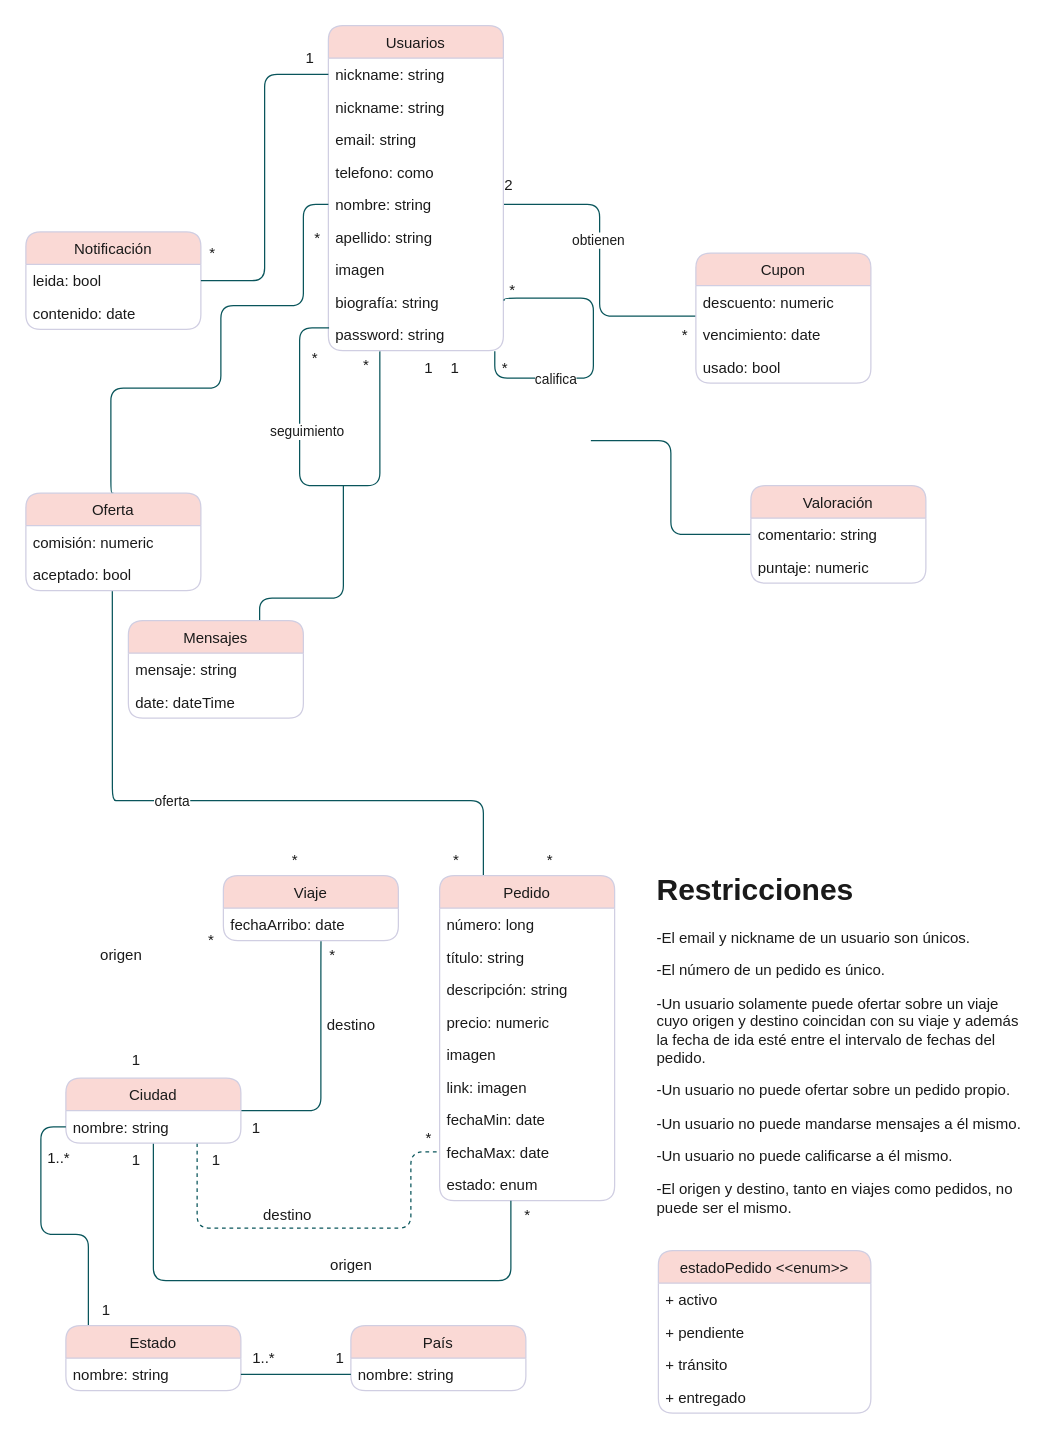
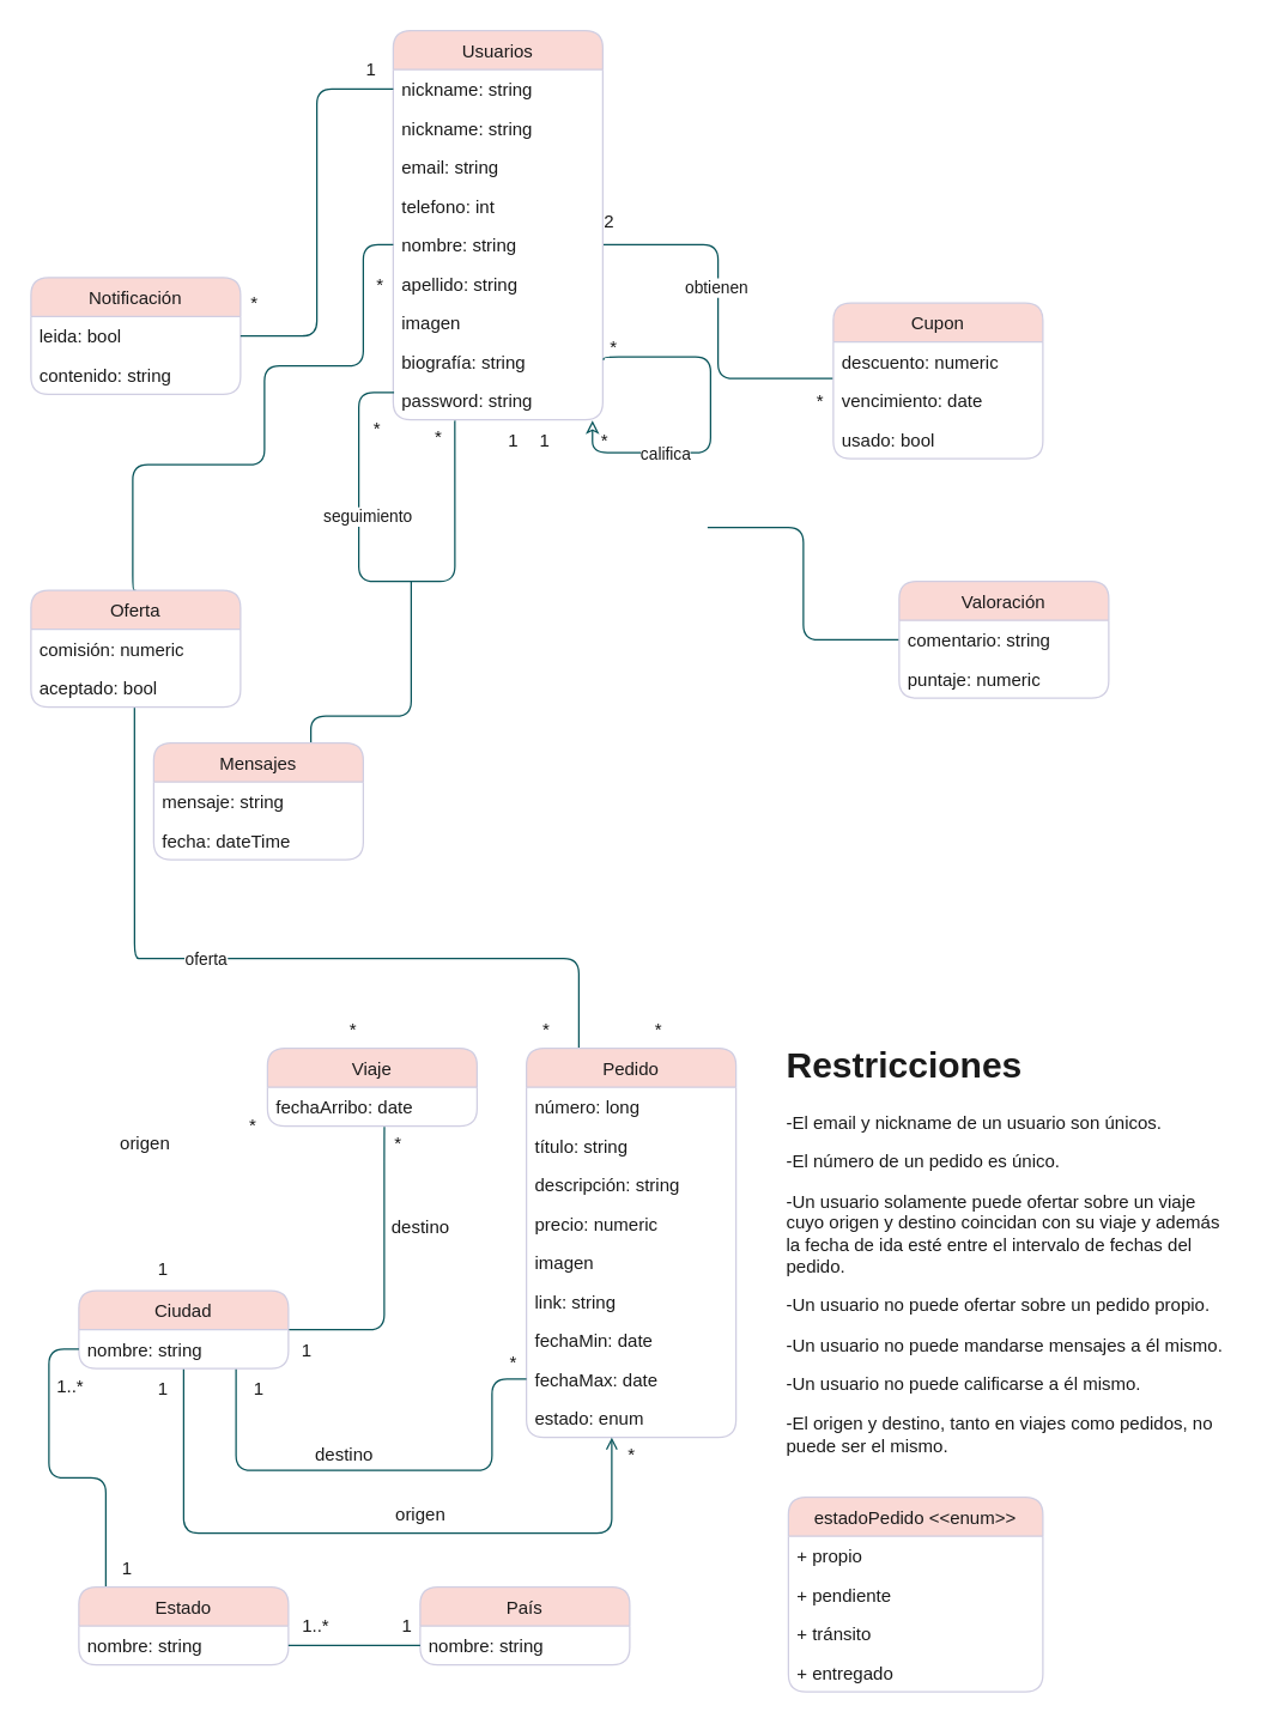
- <mxCell id="9" value="telefono: como" style="text;strokeColor=none;fillColor=none;align=left;verticalAlign=top;spacingLeft=4;spacingRight=4;overflow=hidden;rotatable=0;points=[[0,0.5],[1,0.5]];portConstraint=eastwest;fontColor=#1A1A1A;rounded=1;" parent="5" vertex="1"><mxGeometry y="104" width="140" height="26" as="geometry" /></mxCell>
+ <mxCell id="9" value="telefono: int" style="text;strokeColor=none;fillColor=none;align=left;verticalAlign=top;spacingLeft=4;spacingRight=4;overflow=hidden;rotatable=0;points=[[0,0.5],[1,0.5]];portConstraint=eastwest;fontColor=#1A1A1A;rounded=1;" parent="5" vertex="1"><mxGeometry y="104" width="140" height="26" as="geometry" /></mxCell>
- <mxCell id="50" value="contenido: date" style="text;strokeColor=none;fillColor=none;align=left;verticalAlign=top;spacingLeft=4;spacingRight=4;overflow=hidden;rotatable=0;points=[[0,0.5],[1,0.5]];portConstraint=eastwest;fontColor=#1A1A1A;rounded=1;" parent="48" vertex="1"><mxGeometry y="52" width="140" height="26" as="geometry" /></mxCell>
+ <mxCell id="50" value="contenido: string" style="text;strokeColor=none;fillColor=none;align=left;verticalAlign=top;spacingLeft=4;spacingRight=4;overflow=hidden;rotatable=0;points=[[0,0.5],[1,0.5]];portConstraint=eastwest;fontColor=#1A1A1A;rounded=1;" parent="48" vertex="1"><mxGeometry y="52" width="140" height="26" as="geometry" /></mxCell>
- <mxCell id="15" style="edgeStyle=orthogonalEdgeStyle;sketch=0;orthogonalLoop=1;jettySize=auto;html=1;exitX=1.004;exitY=0.465;exitDx=0;exitDy=0;fontColor=#1A1A1A;startArrow=none;startFill=0;strokeColor=#09555B;endArrow=none;endFill=0;entryX=0.951;entryY=1.021;entryDx=0;entryDy=0;exitPerimeter=0;entryPerimeter=0;" parent="5" source="13" target="14" edge="1"><mxGeometry relative="1" as="geometry"><mxPoint x="38" y="306" as="targetPoint" /><Array as="points"><mxPoint x="141" y="218" /><mxPoint x="212" y="218" /><mxPoint x="212" y="282" /><mxPoint x="133" y="282" /></Array><mxPoint x="220" y="422" as="sourcePoint" /></mxGeometry></mxCell>
+ <mxCell id="15" style="edgeStyle=orthogonalEdgeStyle;sketch=0;orthogonalLoop=1;jettySize=auto;html=1;exitX=1.004;exitY=0.465;exitDx=0;exitDy=0;fontColor=#1A1A1A;startArrow=none;startFill=0;strokeColor=#09555B;endArrow=classic;endFill=0;entryX=0.951;entryY=1.021;entryDx=0;entryDy=0;exitPerimeter=0;entryPerimeter=0;" parent="5" source="13" target="14" edge="1"><mxGeometry relative="1" as="geometry"><mxPoint x="38" y="306" as="targetPoint" /><Array as="points"><mxPoint x="141" y="218" /><mxPoint x="212" y="218" /><mxPoint x="212" y="282" /><mxPoint x="133" y="282" /></Array><mxPoint x="220" y="422" as="sourcePoint" /></mxGeometry></mxCell>
- <mxCell id="47" value="date: dateTime" style="text;strokeColor=none;fillColor=none;align=left;verticalAlign=top;spacingLeft=4;spacingRight=4;overflow=hidden;rotatable=0;points=[[0,0.5],[1,0.5]];portConstraint=eastwest;fontColor=#1A1A1A;rounded=1;" parent="45" vertex="1"><mxGeometry y="52" width="140" height="26" as="geometry" /></mxCell>
+ <mxCell id="47" value="fecha: dateTime" style="text;strokeColor=none;fillColor=none;align=left;verticalAlign=top;spacingLeft=4;spacingRight=4;overflow=hidden;rotatable=0;points=[[0,0.5],[1,0.5]];portConstraint=eastwest;fontColor=#1A1A1A;rounded=1;" parent="45" vertex="1"><mxGeometry y="52" width="140" height="26" as="geometry" /></mxCell>
- <mxCell id="27" value="link: imagen" style="text;strokeColor=none;fillColor=none;align=left;verticalAlign=top;spacingLeft=4;spacingRight=4;overflow=hidden;rotatable=0;points=[[0,0.5],[1,0.5]];portConstraint=eastwest;fontColor=#1A1A1A;rounded=1;" parent="21" vertex="1"><mxGeometry y="156" width="140" height="26" as="geometry" /></mxCell>
+ <mxCell id="27" value="link: string" style="text;strokeColor=none;fillColor=none;align=left;verticalAlign=top;spacingLeft=4;spacingRight=4;overflow=hidden;rotatable=0;points=[[0,0.5],[1,0.5]];portConstraint=eastwest;fontColor=#1A1A1A;rounded=1;" parent="21" vertex="1"><mxGeometry y="156" width="140" height="26" as="geometry" /></mxCell>
- <mxCell id="54" style="edgeStyle=orthogonalEdgeStyle;sketch=0;orthogonalLoop=1;jettySize=auto;html=1;exitX=0.5;exitY=1;exitDx=0;exitDy=0;fontColor=#1A1A1A;startArrow=none;startFill=0;endArrow=none;endFill=0;strokeColor=#09555B;" parent="1" source="56" target="30" edge="1"><mxGeometry relative="1" as="geometry"><Array as="points"><mxPoint x="122" y="1024" /><mxPoint x="408" y="1024" /></Array></mxGeometry></mxCell>
+ <mxCell id="54" style="edgeStyle=orthogonalEdgeStyle;sketch=0;orthogonalLoop=1;jettySize=auto;html=1;exitX=0.5;exitY=1;exitDx=0;exitDy=0;fontColor=#1A1A1A;startArrow=none;startFill=0;endArrow=open;endFill=0;strokeColor=#09555B;" parent="1" source="56" target="30" edge="1"><mxGeometry relative="1" as="geometry"><Array as="points"><mxPoint x="122" y="1024" /><mxPoint x="408" y="1024" /></Array></mxGeometry></mxCell>
- <mxCell id="53" style="edgeStyle=orthogonalEdgeStyle;sketch=0;orthogonalLoop=1;jettySize=auto;html=1;exitX=0.75;exitY=1;exitDx=0;exitDy=0;entryX=0;entryY=0.5;entryDx=0;entryDy=0;fontColor=#1A1A1A;startArrow=none;startFill=0;endArrow=none;endFill=0;strokeColor=#09555B;dashed=1;" parent="1" source="56" target="29" edge="1"><mxGeometry relative="1" as="geometry"><Array as="points"><mxPoint x="157" y="982" /><mxPoint x="328" y="982" /><mxPoint x="328" y="921" /></Array></mxGeometry></mxCell>
+ <mxCell id="53" style="edgeStyle=orthogonalEdgeStyle;sketch=0;orthogonalLoop=1;jettySize=auto;html=1;exitX=0.75;exitY=1;exitDx=0;exitDy=0;entryX=0;entryY=0.5;entryDx=0;entryDy=0;fontColor=#1A1A1A;startArrow=none;startFill=0;endArrow=none;endFill=0;strokeColor=#09555B;" parent="1" source="56" target="29" edge="1"><mxGeometry relative="1" as="geometry"><Array as="points"><mxPoint x="157" y="982" /><mxPoint x="328" y="982" /><mxPoint x="328" y="921" /></Array></mxGeometry></mxCell>
- <mxCell id="83" value="+ activo" style="text;strokeColor=none;fillColor=none;align=left;verticalAlign=top;spacingLeft=4;spacingRight=4;overflow=hidden;rotatable=0;points=[[0,0.5],[1,0.5]];portConstraint=eastwest;fontColor=#1A1A1A;rounded=1;" parent="82" vertex="1"><mxGeometry y="26" width="170" height="26" as="geometry" /></mxCell>
+ <mxCell id="83" value="+ propio" style="text;strokeColor=none;fillColor=none;align=left;verticalAlign=top;spacingLeft=4;spacingRight=4;overflow=hidden;rotatable=0;points=[[0,0.5],[1,0.5]];portConstraint=eastwest;fontColor=#1A1A1A;rounded=1;" parent="82" vertex="1"><mxGeometry y="26" width="170" height="26" as="geometry" /></mxCell>
